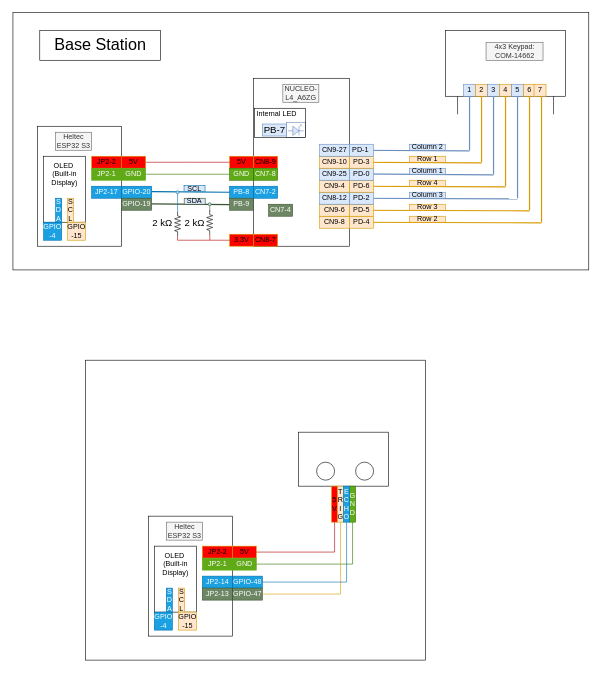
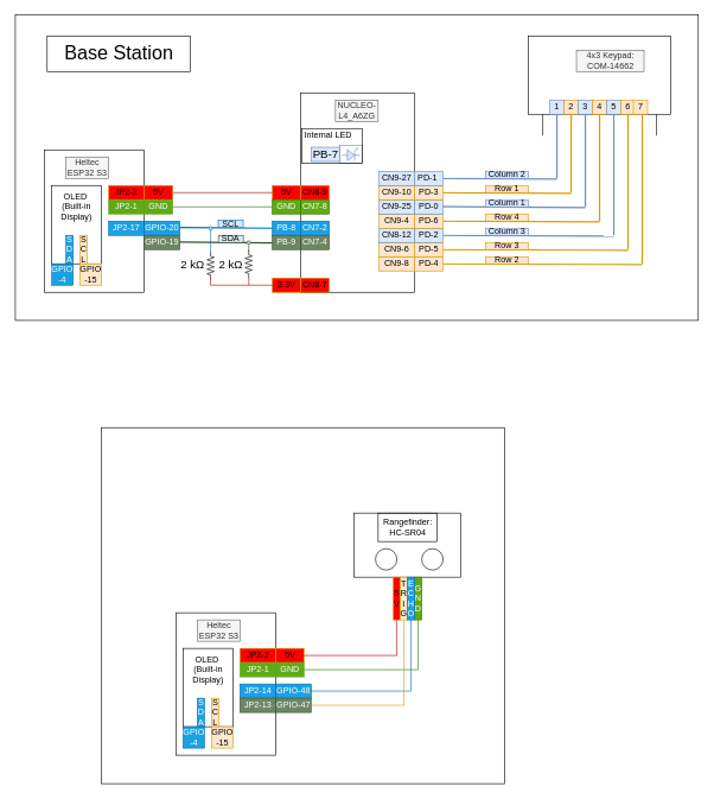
- <mxCell id="86" value="CN7-4" style="text;html=1;align=center;verticalAlign=middle;whiteSpace=wrap;rounded=0;fillColor=#6d8764;strokeColor=#3A5431;fontColor=#ffffff;" vertex="1" parent="1"><mxGeometry x="447" y="340" width="40" height="20" as="geometry" /></mxCell>
+ <mxCell id="86" value="CN7-4" style="text;html=1;align=center;verticalAlign=middle;whiteSpace=wrap;rounded=0;fillColor=#6d8764;strokeColor=#3A5431;fontColor=#ffffff;" vertex="1" parent="1"><mxGeometry x="422" y="330" width="40" height="20" as="geometry" /></mxCell>
+ <mxCell id="55" value="Rangefinder: HC-SR04" style="text;html=1;align=center;verticalAlign=middle;whiteSpace=wrap;rounded=0;strokeColor=default;" vertex="1" parent="1"><mxGeometry x="530.75" y="720" width="82.5" height="40" as="geometry" /></mxCell>
